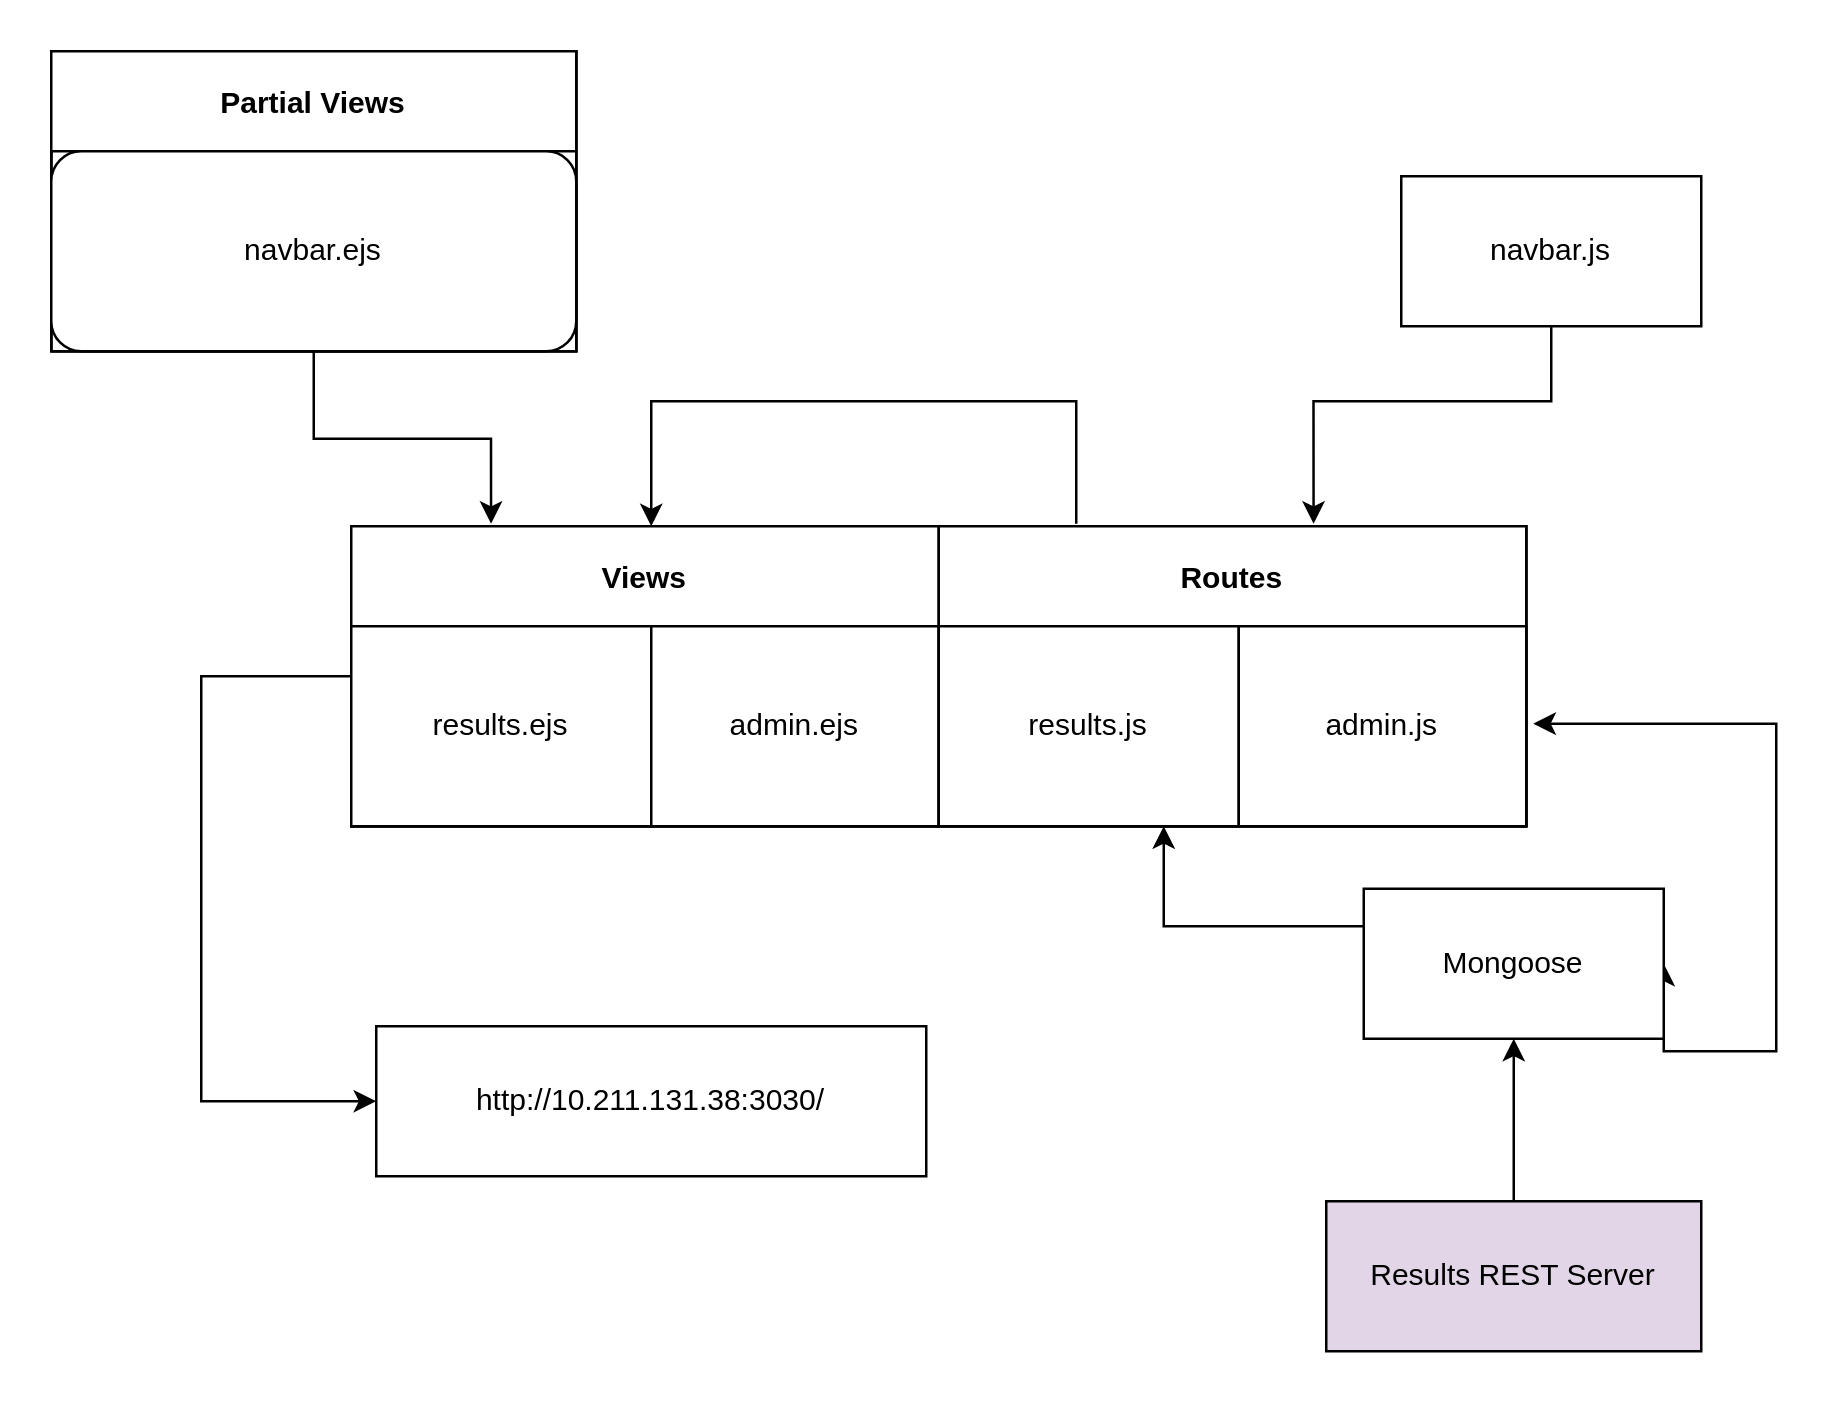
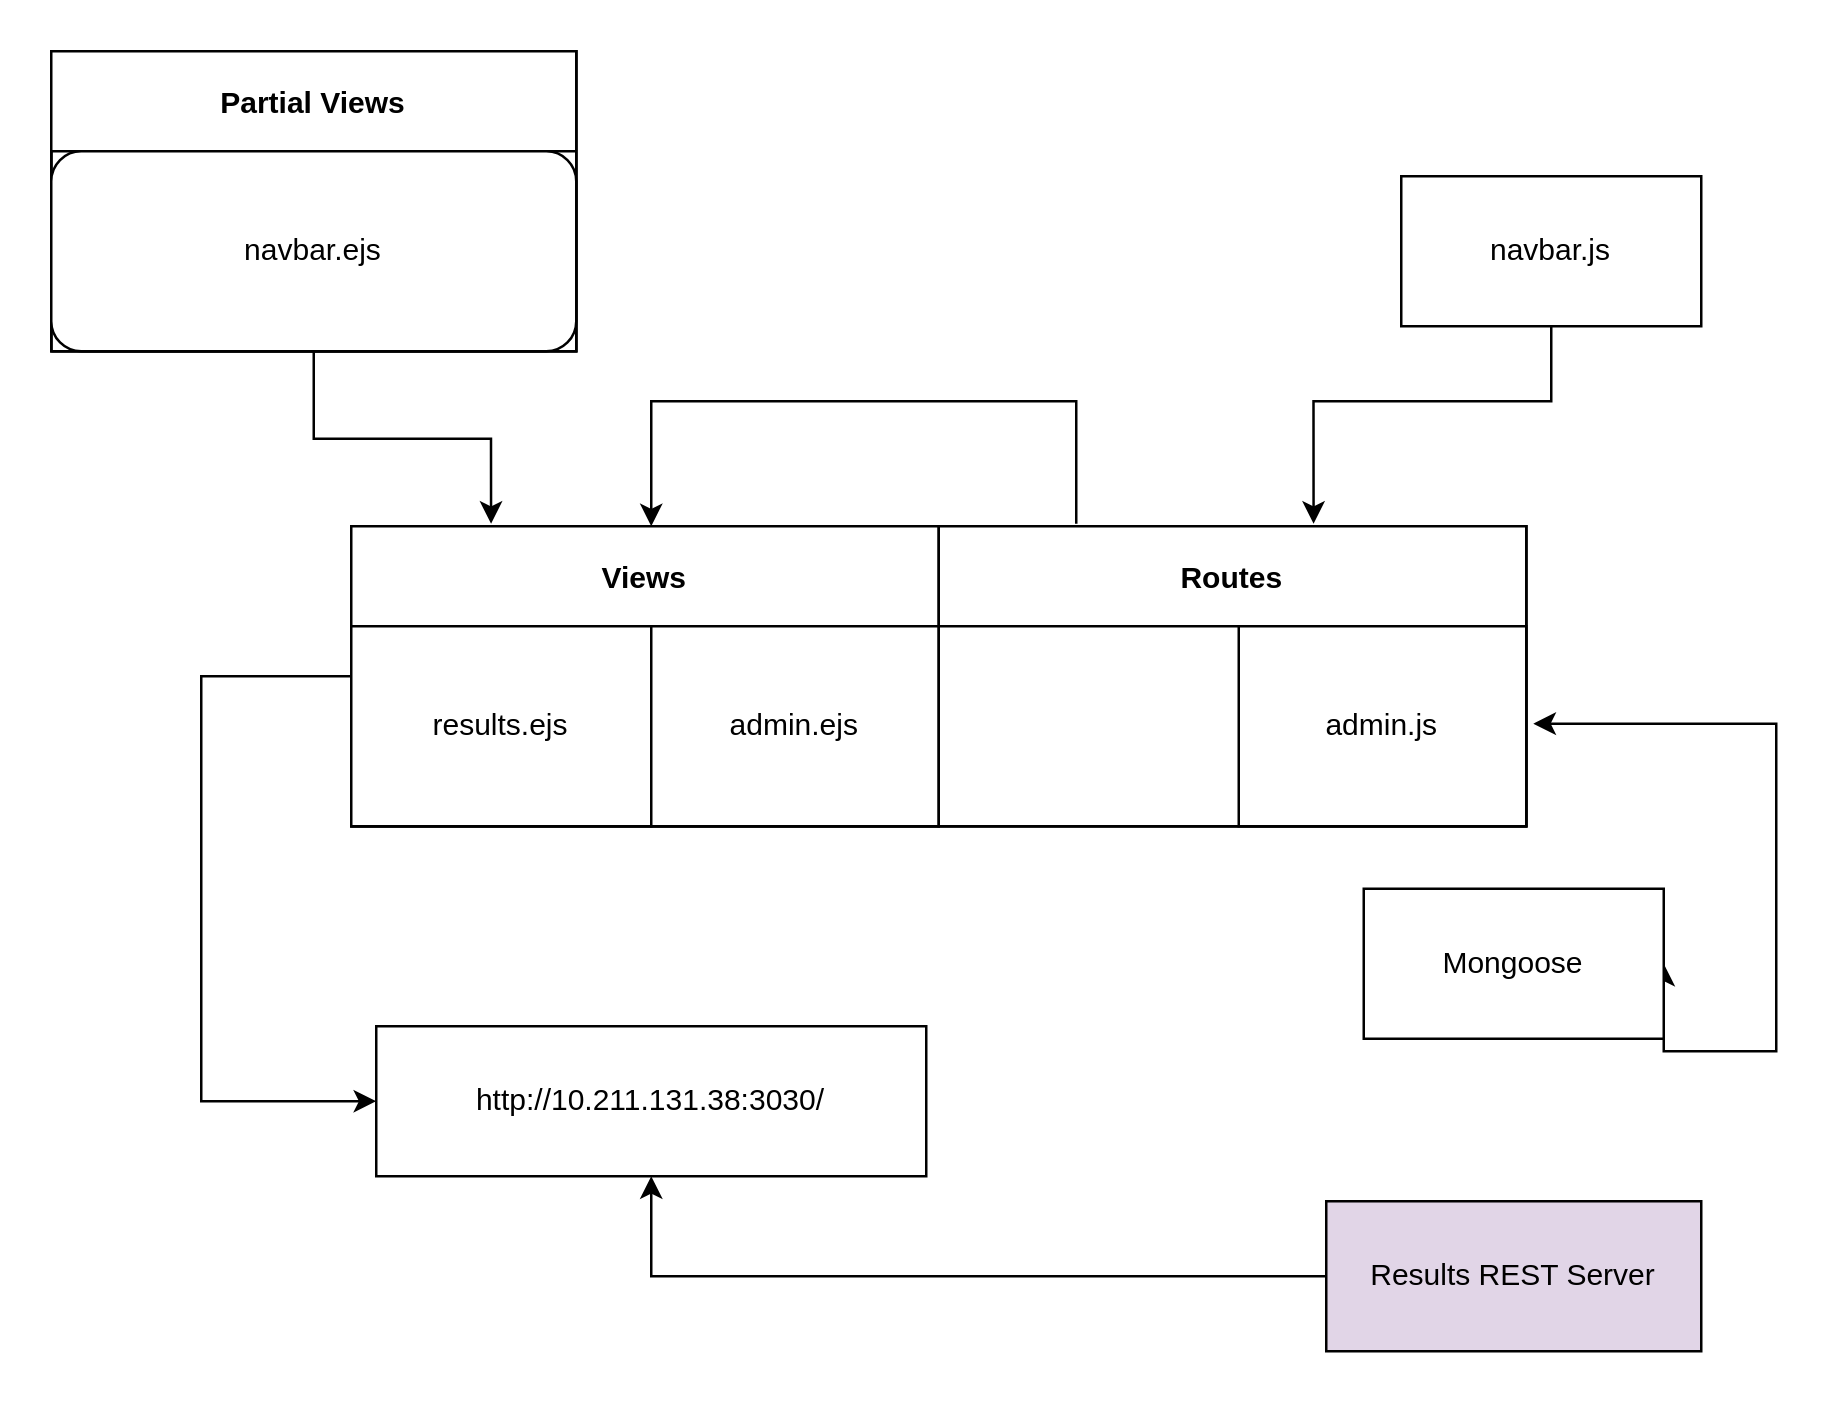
- <mxCell id="13" value="results.js" style="whiteSpace=wrap;html=1;" vertex="1" parent="12"><mxGeometry y="40" width="120" height="80" as="geometry" /></mxCell>
- <mxCell id="4" style="edgeStyle=orthogonalEdgeStyle;rounded=0;orthogonalLoop=1;jettySize=auto;html=1;exitX=0.5;exitY=0;exitDx=0;exitDy=0;entryX=0.75;entryY=1;entryDx=0;entryDy=0;" edge="1" parent="1" source="6" target="13"><mxGeometry relative="1" as="geometry"><Array as="points"><mxPoint x="605" y="370" /><mxPoint x="465" y="370" /></Array></mxGeometry></mxCell>
- <mxCell id="2" value="" style="edgeStyle=orthogonalEdgeStyle;rounded=0;orthogonalLoop=1;jettySize=auto;html=1;" edge="1" parent="1" source="3" target="6"><mxGeometry relative="1" as="geometry" /></mxCell>
+ <mxCell id="2" value="" style="edgeStyle=orthogonalEdgeStyle;rounded=0;orthogonalLoop=1;jettySize=auto;html=1;" edge="1" parent="1" source="3" target="23"><mxGeometry relative="1" as="geometry" /></mxCell>
